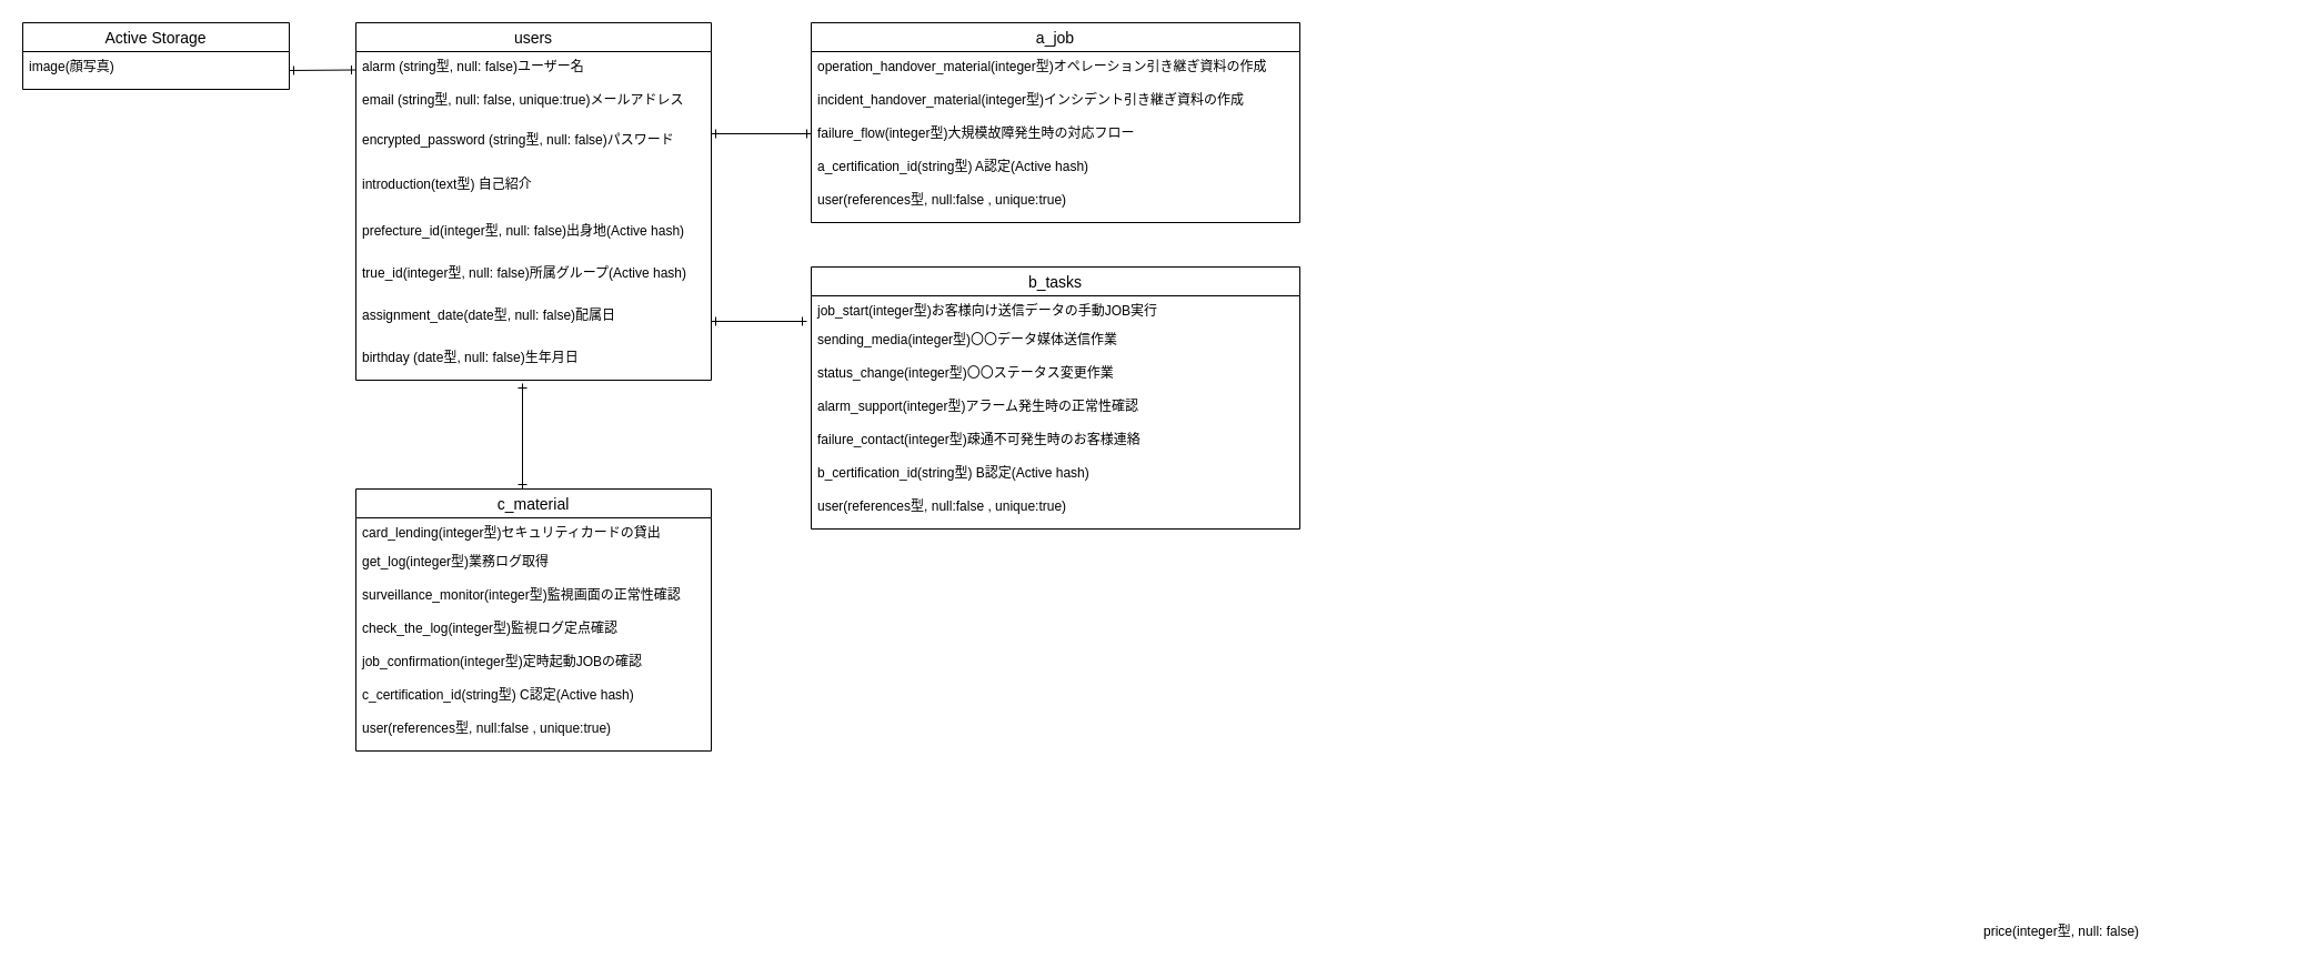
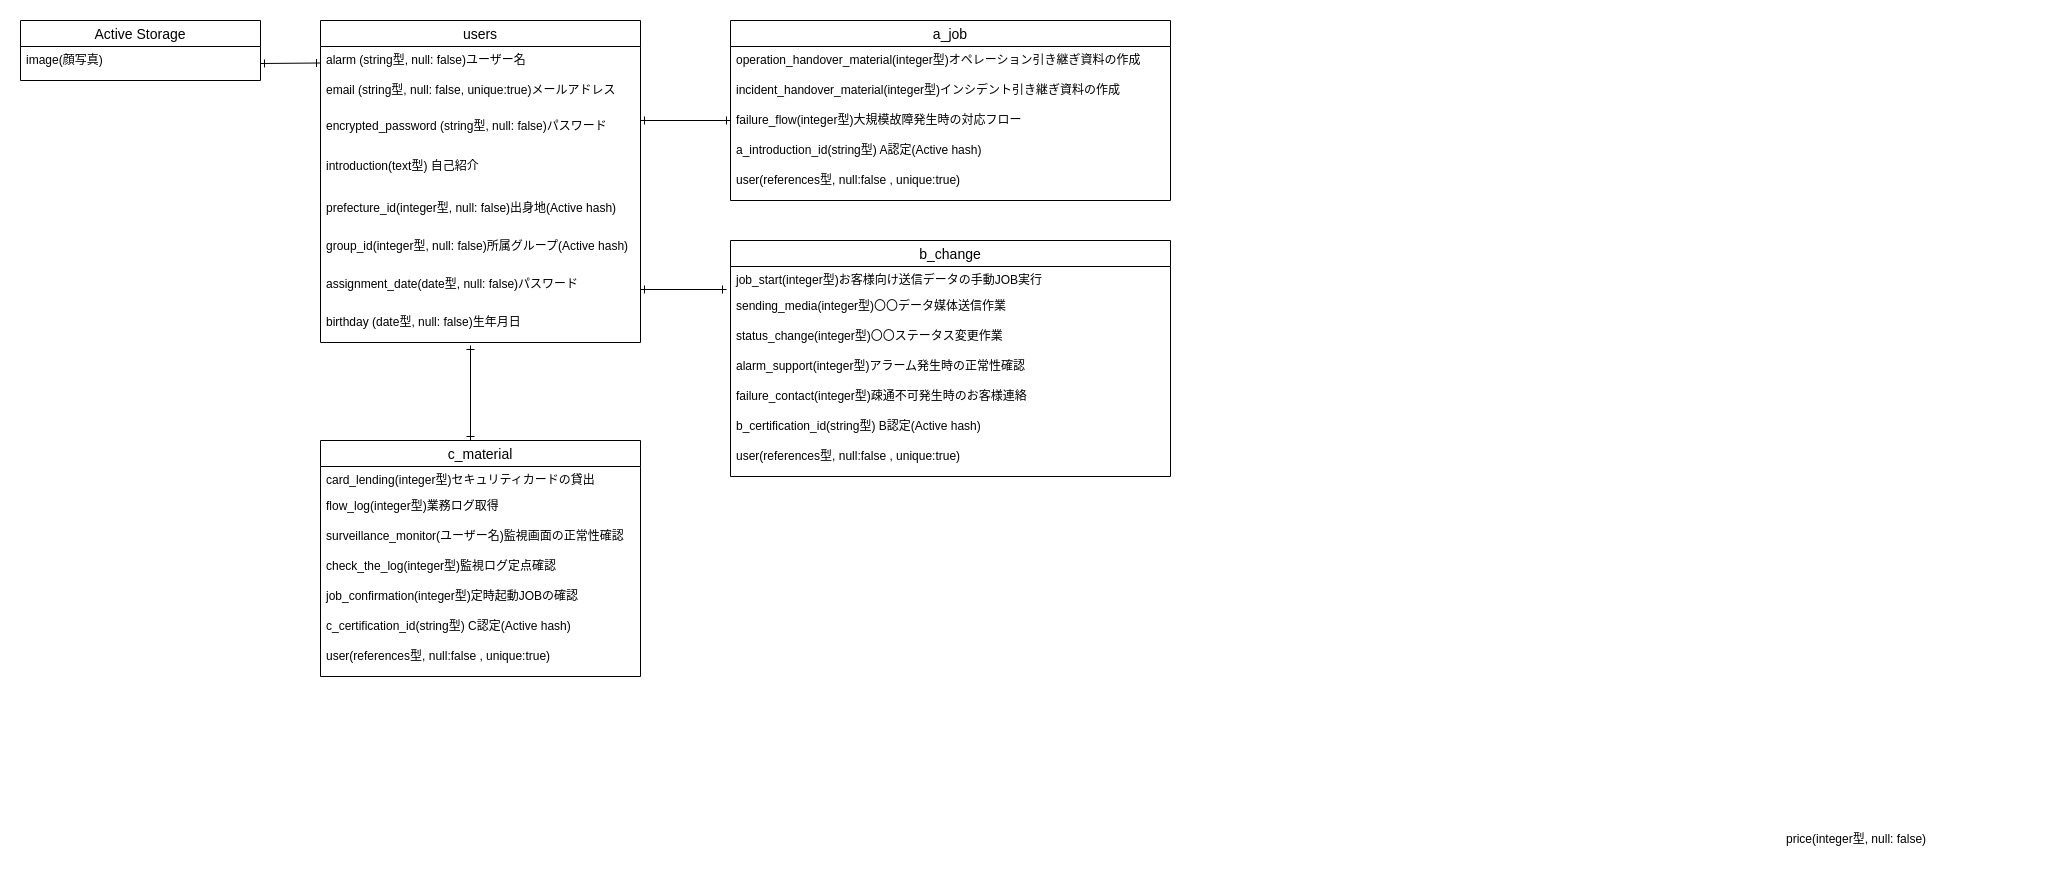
- <mxCell id="16" value="a_certification_id(string型) A認定(Active hash)" style="text;strokeColor=none;fillColor=none;spacingLeft=4;spacingRight=4;overflow=hidden;rotatable=0;points=[[0,0.5],[1,0.5]];portConstraint=eastwest;fontSize=12;" parent="12" vertex="1"><mxGeometry y="116" width="440" height="30" as="geometry" /></mxCell>
+ <mxCell id="16" value="a_introduction_id(string型) A認定(Active hash)" style="text;strokeColor=none;fillColor=none;spacingLeft=4;spacingRight=4;overflow=hidden;rotatable=0;points=[[0,0.5],[1,0.5]];portConstraint=eastwest;fontSize=12;" parent="12" vertex="1"><mxGeometry y="116" width="440" height="30" as="geometry" /></mxCell>
- <mxCell id="8" value="true_id(integer型, null: false)所属グループ(Active hash)" style="text;strokeColor=none;fillColor=none;spacingLeft=4;spacingRight=4;overflow=hidden;rotatable=0;points=[[0,0.5],[1,0.5]];portConstraint=eastwest;fontSize=12;" parent="2" vertex="1"><mxGeometry y="212" width="320" height="38" as="geometry" /></mxCell>
+ <mxCell id="8" value="group_id(integer型, null: false)所属グループ(Active hash)" style="text;strokeColor=none;fillColor=none;spacingLeft=4;spacingRight=4;overflow=hidden;rotatable=0;points=[[0,0.5],[1,0.5]];portConstraint=eastwest;fontSize=12;" parent="2" vertex="1"><mxGeometry y="212" width="320" height="38" as="geometry" /></mxCell>
- <mxCell id="18" value="b_tasks" style="swimlane;fontStyle=0;childLayout=stackLayout;horizontal=1;startSize=26;horizontalStack=0;resizeParent=1;resizeParentMax=0;resizeLast=0;collapsible=1;marginBottom=0;align=center;fontSize=14;" parent="1" vertex="1"><mxGeometry x="730" y="240" width="440" height="236" as="geometry" /></mxCell>
+ <mxCell id="18" value="b_change" style="swimlane;fontStyle=0;childLayout=stackLayout;horizontal=1;startSize=26;horizontalStack=0;resizeParent=1;resizeParentMax=0;resizeLast=0;collapsible=1;marginBottom=0;align=center;fontSize=14;" parent="1" vertex="1"><mxGeometry x="730" y="240" width="440" height="236" as="geometry" /></mxCell>
- <mxCell id="9" value="assignment_date(date型, null: false)配属日" style="text;strokeColor=none;fillColor=none;spacingLeft=4;spacingRight=4;overflow=hidden;rotatable=0;points=[[0,0.5],[1,0.5]];portConstraint=eastwest;fontSize=12;" parent="2" vertex="1"><mxGeometry y="250" width="320" height="38" as="geometry" /></mxCell>
+ <mxCell id="9" value="assignment_date(date型, null: false)パスワード" style="text;strokeColor=none;fillColor=none;spacingLeft=4;spacingRight=4;overflow=hidden;rotatable=0;points=[[0,0.5],[1,0.5]];portConstraint=eastwest;fontSize=12;" parent="2" vertex="1"><mxGeometry y="250" width="320" height="38" as="geometry" /></mxCell>
- <mxCell id="30" value="get_log(integer型)業務ログ取得" style="text;strokeColor=none;fillColor=none;spacingLeft=4;spacingRight=4;overflow=hidden;rotatable=0;points=[[0,0.5],[1,0.5]];portConstraint=eastwest;fontSize=12;" parent="28" vertex="1"><mxGeometry y="52" width="320" height="30" as="geometry" /></mxCell>
+ <mxCell id="30" value="flow_log(integer型)業務ログ取得" style="text;strokeColor=none;fillColor=none;spacingLeft=4;spacingRight=4;overflow=hidden;rotatable=0;points=[[0,0.5],[1,0.5]];portConstraint=eastwest;fontSize=12;" parent="28" vertex="1"><mxGeometry y="52" width="320" height="30" as="geometry" /></mxCell>
- <mxCell id="31" value="surveillance_monitor(integer型)監視画面の正常性確認" style="text;strokeColor=none;fillColor=none;spacingLeft=4;spacingRight=4;overflow=hidden;rotatable=0;points=[[0,0.5],[1,0.5]];portConstraint=eastwest;fontSize=12;" parent="28" vertex="1"><mxGeometry y="82" width="320" height="30" as="geometry" /></mxCell>
+ <mxCell id="31" value="surveillance_monitor(ユーザー名)監視画面の正常性確認" style="text;strokeColor=none;fillColor=none;spacingLeft=4;spacingRight=4;overflow=hidden;rotatable=0;points=[[0,0.5],[1,0.5]];portConstraint=eastwest;fontSize=12;" parent="28" vertex="1"><mxGeometry y="82" width="320" height="30" as="geometry" /></mxCell>
